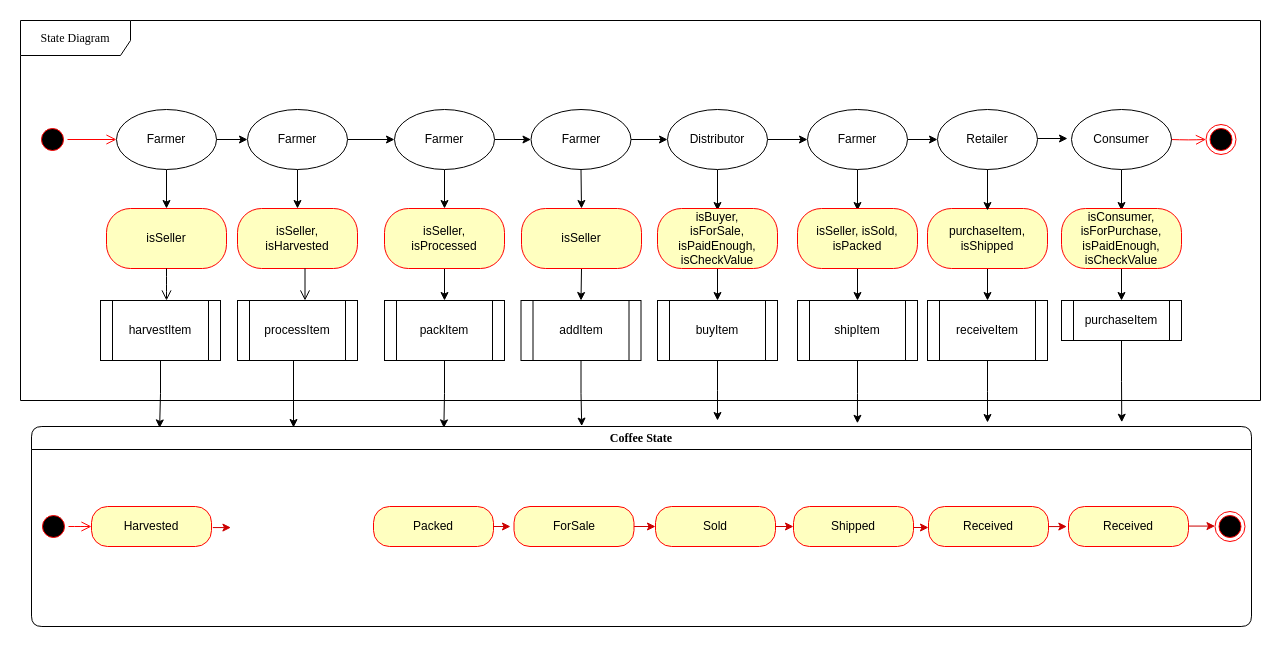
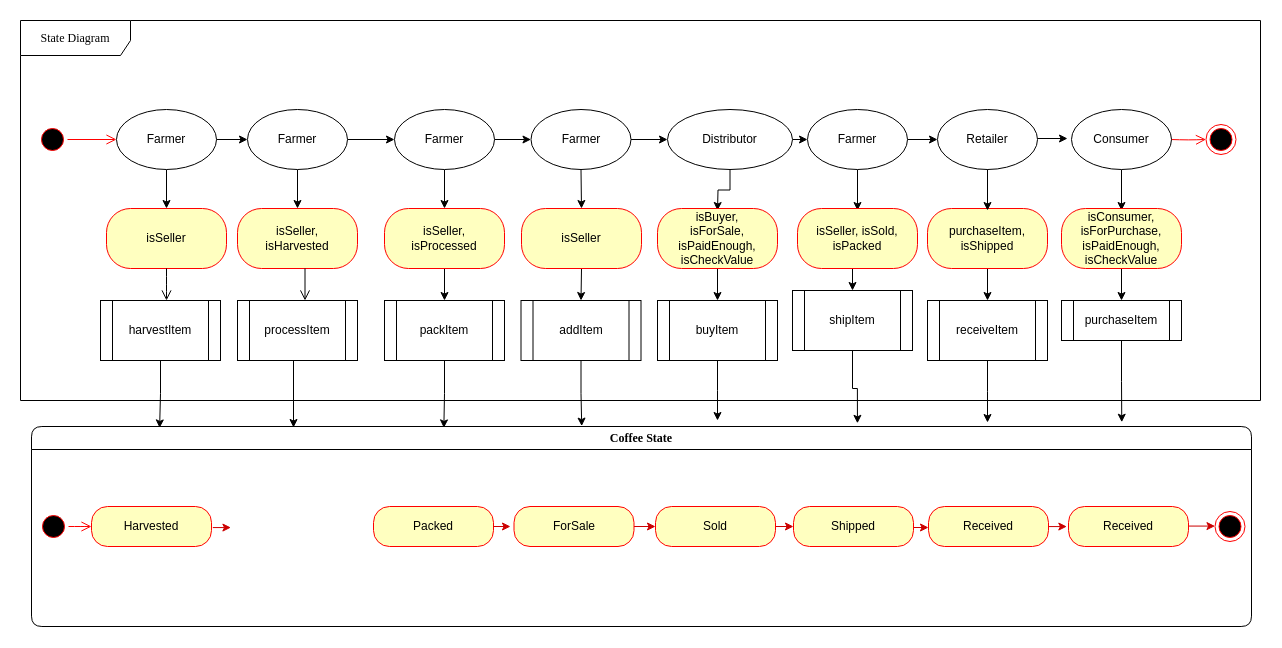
- <mxCell id="37" value="Distributor" style="ellipse;whiteSpace=wrap;html=1;" parent="1" vertex="1"><mxGeometry x="667" y="109" width="100" height="60" as="geometry" /></mxCell>
+ <mxCell id="37" value="Distributor" style="ellipse;whiteSpace=wrap;html=1;" parent="1" vertex="1"><mxGeometry x="667" y="109" width="125" height="60" as="geometry" /></mxCell>
- <mxCell id="67" value="shipItem" style="shape=process;whiteSpace=wrap;html=1;backgroundOutline=1;" parent="1" vertex="1"><mxGeometry x="797" y="300" width="120" height="60" as="geometry" /></mxCell>
+ <mxCell id="67" value="shipItem" style="shape=process;whiteSpace=wrap;html=1;backgroundOutline=1;" parent="1" vertex="1"><mxGeometry x="792" y="290" width="120" height="60" as="geometry" /></mxCell>
